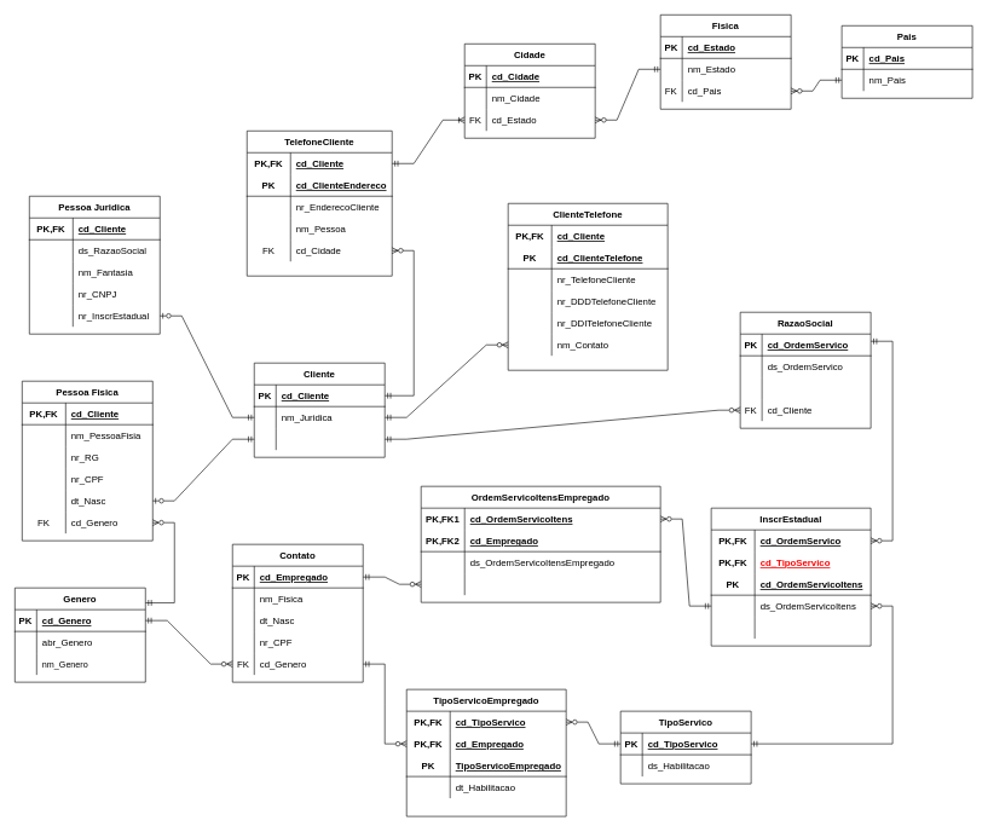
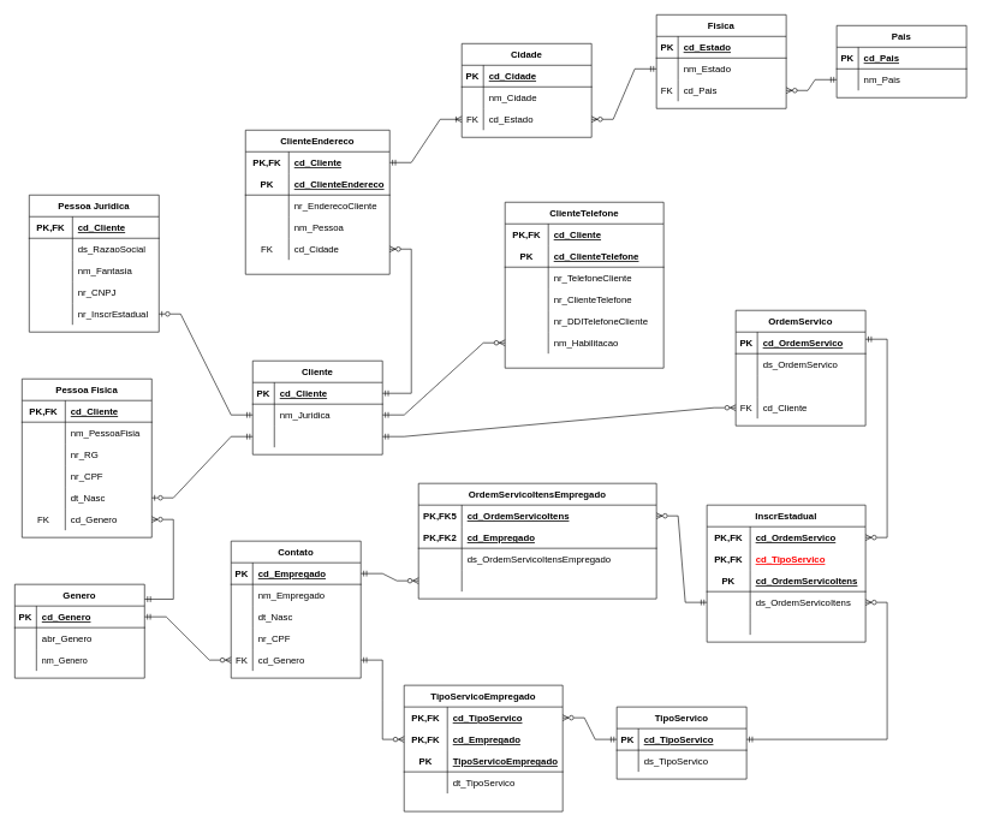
- <mxCell id="175" value="TelefoneCliente" style="shape=table;startSize=30;container=1;collapsible=1;childLayout=tableLayout;fixedRows=1;rowLines=0;fontStyle=1;align=center;resizeLast=1;fontColor=#000000;fontSize=13;" parent="1" vertex="1"><mxGeometry x="340" y="180" width="200" height="200" as="geometry" /></mxCell>
+ <mxCell id="175" value="ClienteEndereco" style="shape=table;startSize=30;container=1;collapsible=1;childLayout=tableLayout;fixedRows=1;rowLines=0;fontStyle=1;align=center;resizeLast=1;fontColor=#000000;fontSize=13;" parent="1" vertex="1"><mxGeometry x="340" y="180" width="200" height="200" as="geometry" /></mxCell>
- <mxCell id="204" value="nr_DDDTelefoneCliente" style="shape=partialRectangle;connectable=0;fillColor=none;top=0;left=0;bottom=0;right=0;align=left;spacingLeft=6;overflow=hidden;fontColor=#000000;fontSize=13;" parent="202" vertex="1"><mxGeometry x="60" width="160" height="30" as="geometry"><mxRectangle width="160" height="30" as="alternateBounds" /></mxGeometry></mxCell>
+ <mxCell id="204" value="nr_ClienteTelefone" style="shape=partialRectangle;connectable=0;fillColor=none;top=0;left=0;bottom=0;right=0;align=left;spacingLeft=6;overflow=hidden;fontColor=#000000;fontSize=13;" parent="202" vertex="1"><mxGeometry x="60" width="160" height="30" as="geometry"><mxRectangle width="160" height="30" as="alternateBounds" /></mxGeometry></mxCell>
- <mxCell id="99" value="RazaoSocial" style="shape=table;startSize=30;container=1;collapsible=1;childLayout=tableLayout;fixedRows=1;rowLines=0;fontStyle=1;align=center;resizeLast=1;fontColor=#000000;fontSize=13;" parent="1" vertex="1"><mxGeometry x="1020" y="430" width="180" height="160" as="geometry" /></mxCell>
+ <mxCell id="99" value="OrdemServico" style="shape=table;startSize=30;container=1;collapsible=1;childLayout=tableLayout;fixedRows=1;rowLines=0;fontStyle=1;align=center;resizeLast=1;fontColor=#000000;fontSize=13;" parent="1" vertex="1"><mxGeometry x="1020" y="430" width="180" height="160" as="geometry" /></mxCell>
- <mxCell id="210" value="nm_Contato" style="shape=partialRectangle;connectable=0;fillColor=none;top=0;left=0;bottom=0;right=0;align=left;spacingLeft=6;overflow=hidden;fontColor=#000000;fontSize=13;" parent="208" vertex="1"><mxGeometry x="60" width="160" height="30" as="geometry"><mxRectangle width="160" height="30" as="alternateBounds" /></mxGeometry></mxCell>
+ <mxCell id="210" value="nm_Habilitacao" style="shape=partialRectangle;connectable=0;fillColor=none;top=0;left=0;bottom=0;right=0;align=left;spacingLeft=6;overflow=hidden;fontColor=#000000;fontSize=13;" parent="208" vertex="1"><mxGeometry x="60" width="160" height="30" as="geometry"><mxRectangle width="160" height="30" as="alternateBounds" /></mxGeometry></mxCell>
- <mxCell id="131" value="PK,FK1" style="shape=partialRectangle;connectable=0;fillColor=none;top=0;left=0;bottom=0;right=0;fontStyle=1;overflow=hidden;fontColor=#000000;fontSize=13;" parent="130" vertex="1"><mxGeometry width="60" height="30" as="geometry"><mxRectangle width="60" height="30" as="alternateBounds" /></mxGeometry></mxCell>
+ <mxCell id="131" value="PK,FK5" style="shape=partialRectangle;connectable=0;fillColor=none;top=0;left=0;bottom=0;right=0;fontStyle=1;overflow=hidden;fontColor=#000000;fontSize=13;" parent="130" vertex="1"><mxGeometry width="60" height="30" as="geometry"><mxRectangle width="60" height="30" as="alternateBounds" /></mxGeometry></mxCell>
- <mxCell id="8" value="nm_Fisica" style="shape=partialRectangle;connectable=0;fillColor=none;top=0;left=0;bottom=0;right=0;align=left;spacingLeft=6;overflow=hidden;fontColor=#000000;fontSize=13;" parent="6" vertex="1"><mxGeometry x="30" width="150" height="30" as="geometry"><mxRectangle width="150" height="30" as="alternateBounds" /></mxGeometry></mxCell>
+ <mxCell id="8" value="nm_Empregado" style="shape=partialRectangle;connectable=0;fillColor=none;top=0;left=0;bottom=0;right=0;align=left;spacingLeft=6;overflow=hidden;fontColor=#000000;fontSize=13;" parent="6" vertex="1"><mxGeometry x="30" width="150" height="30" as="geometry"><mxRectangle width="150" height="30" as="alternateBounds" /></mxGeometry></mxCell>
- <mxCell id="96" value="ds_Habilitacao" style="shape=partialRectangle;connectable=0;fillColor=none;top=0;left=0;bottom=0;right=0;align=left;spacingLeft=6;overflow=hidden;fontColor=#000000;fontSize=13;" parent="94" vertex="1"><mxGeometry x="30" width="150" height="30" as="geometry"><mxRectangle width="150" height="30" as="alternateBounds" /></mxGeometry></mxCell>
+ <mxCell id="96" value="ds_TipoServico" style="shape=partialRectangle;connectable=0;fillColor=none;top=0;left=0;bottom=0;right=0;align=left;spacingLeft=6;overflow=hidden;fontColor=#000000;fontSize=13;" parent="94" vertex="1"><mxGeometry x="30" width="150" height="30" as="geometry"><mxRectangle width="150" height="30" as="alternateBounds" /></mxGeometry></mxCell>
- <mxCell id="89" value="dt_Habilitacao" style="shape=partialRectangle;connectable=0;fillColor=none;top=0;left=0;bottom=0;right=0;align=left;spacingLeft=6;overflow=hidden;fontColor=#000000;fontSize=13;" parent="87" vertex="1"><mxGeometry x="60" width="160" height="30" as="geometry"><mxRectangle width="160" height="30" as="alternateBounds" /></mxGeometry></mxCell>
+ <mxCell id="89" value="dt_TipoServico" style="shape=partialRectangle;connectable=0;fillColor=none;top=0;left=0;bottom=0;right=0;align=left;spacingLeft=6;overflow=hidden;fontColor=#000000;fontSize=13;" parent="87" vertex="1"><mxGeometry x="60" width="160" height="30" as="geometry"><mxRectangle width="160" height="30" as="alternateBounds" /></mxGeometry></mxCell>
